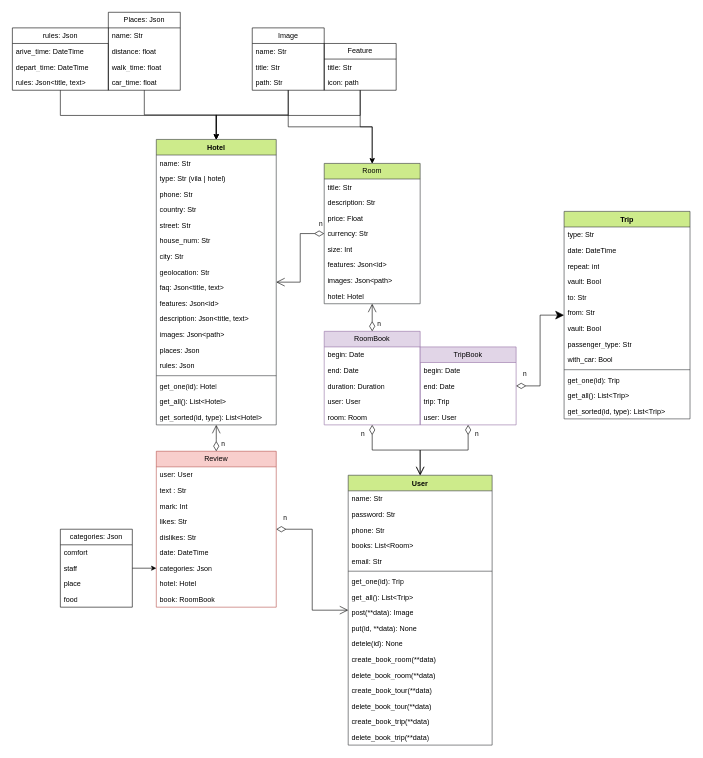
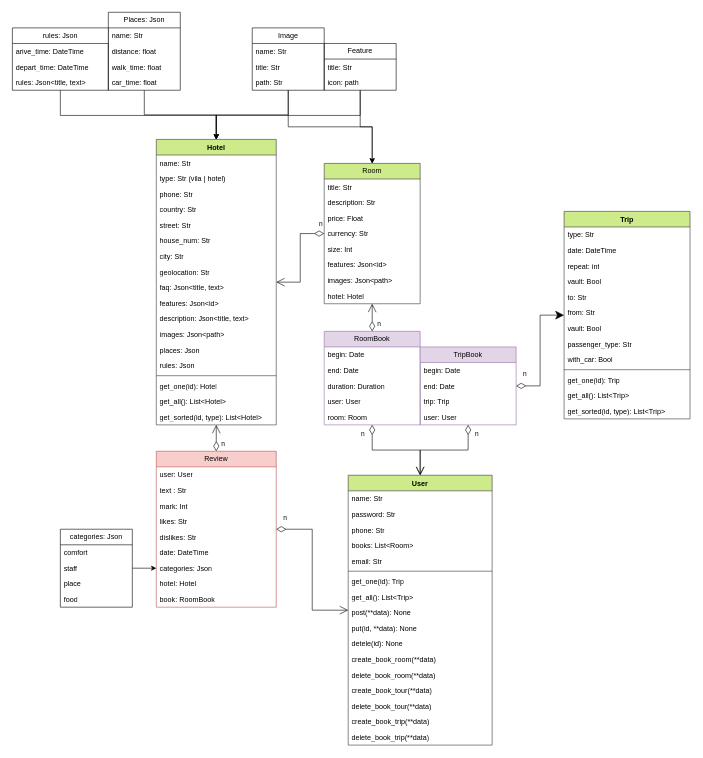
- <mxCell id="92" value="post(**data): Image" style="text;strokeColor=none;fillColor=none;align=left;verticalAlign=top;spacingLeft=4;spacingRight=4;overflow=hidden;rotatable=0;points=[[0,0.5],[1,0.5]];portConstraint=eastwest;whiteSpace=wrap;html=1;" parent="83" vertex="1"><mxGeometry y="216" width="240" height="26" as="geometry" /></mxCell>
+ <mxCell id="92" value="post(**data): None" style="text;strokeColor=none;fillColor=none;align=left;verticalAlign=top;spacingLeft=4;spacingRight=4;overflow=hidden;rotatable=0;points=[[0,0.5],[1,0.5]];portConstraint=eastwest;whiteSpace=wrap;html=1;" parent="83" vertex="1"><mxGeometry y="216" width="240" height="26" as="geometry" /></mxCell>
